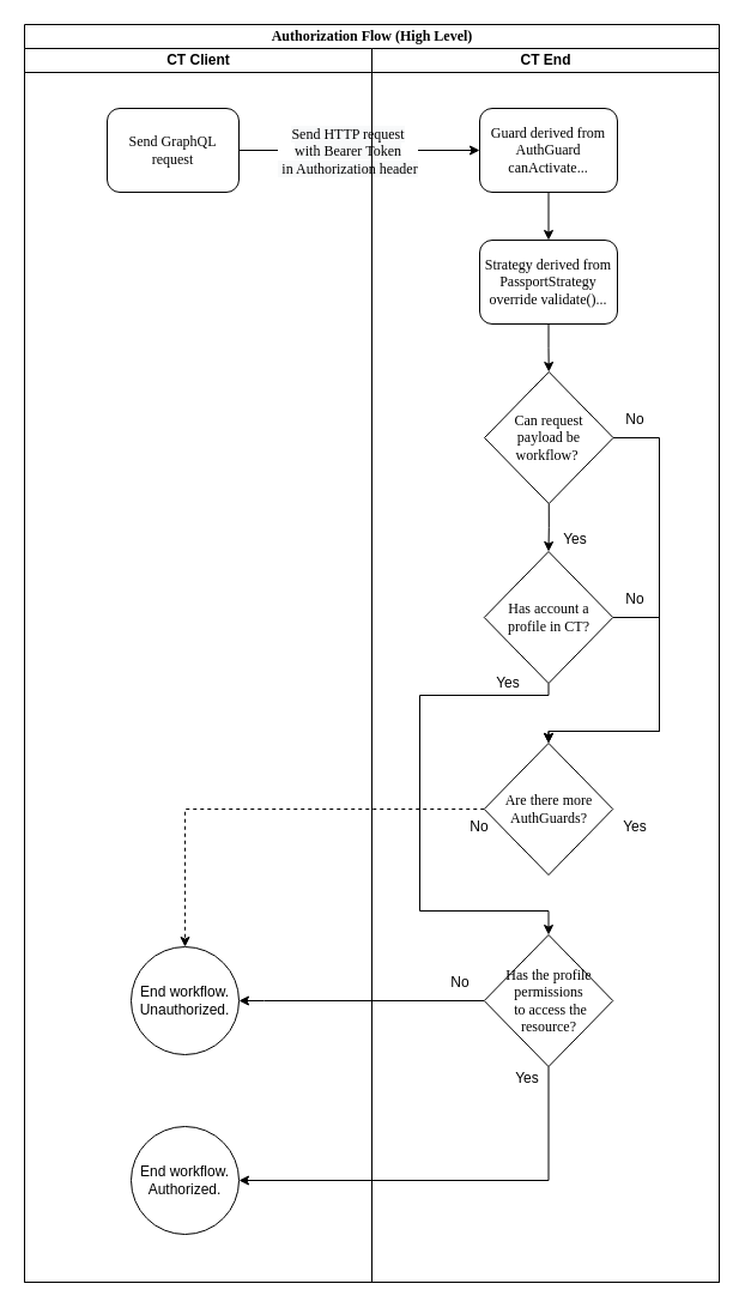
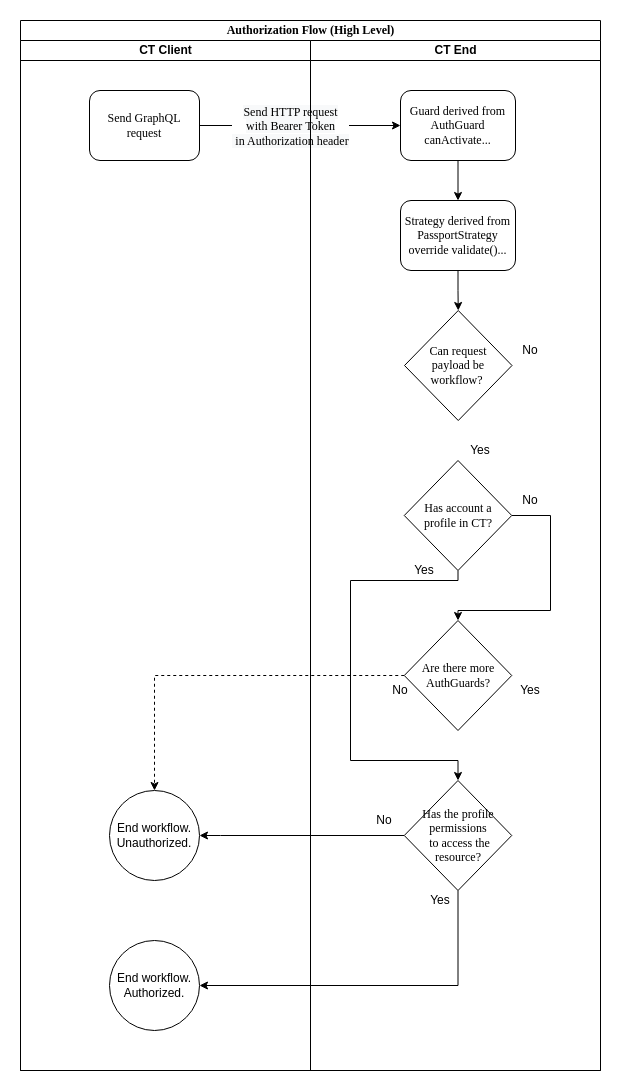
- <mxCell id="17" style="edgeStyle=orthogonalEdgeStyle;rounded=0;orthogonalLoop=1;jettySize=auto;html=1;exitX=1;exitY=0.5;exitDx=0;exitDy=0;entryX=0.5;entryY=0;entryDx=0;entryDy=0;" parent="11" source="18" target="26" edge="1"><mxGeometry relative="1" as="geometry"><Array as="points"><mxPoint x="240" y="325" /><mxPoint x="240" y="570" /><mxPoint x="148" y="570" /></Array></mxGeometry></mxCell>
- <mxCell id="16" style="edgeStyle=orthogonalEdgeStyle;rounded=0;orthogonalLoop=1;jettySize=auto;html=1;exitX=0.5;exitY=1;exitDx=0;exitDy=0;entryX=0.5;entryY=0;entryDx=0;entryDy=0;" parent="11" source="18" target="21" edge="1"><mxGeometry relative="1" as="geometry" /></mxCell>
